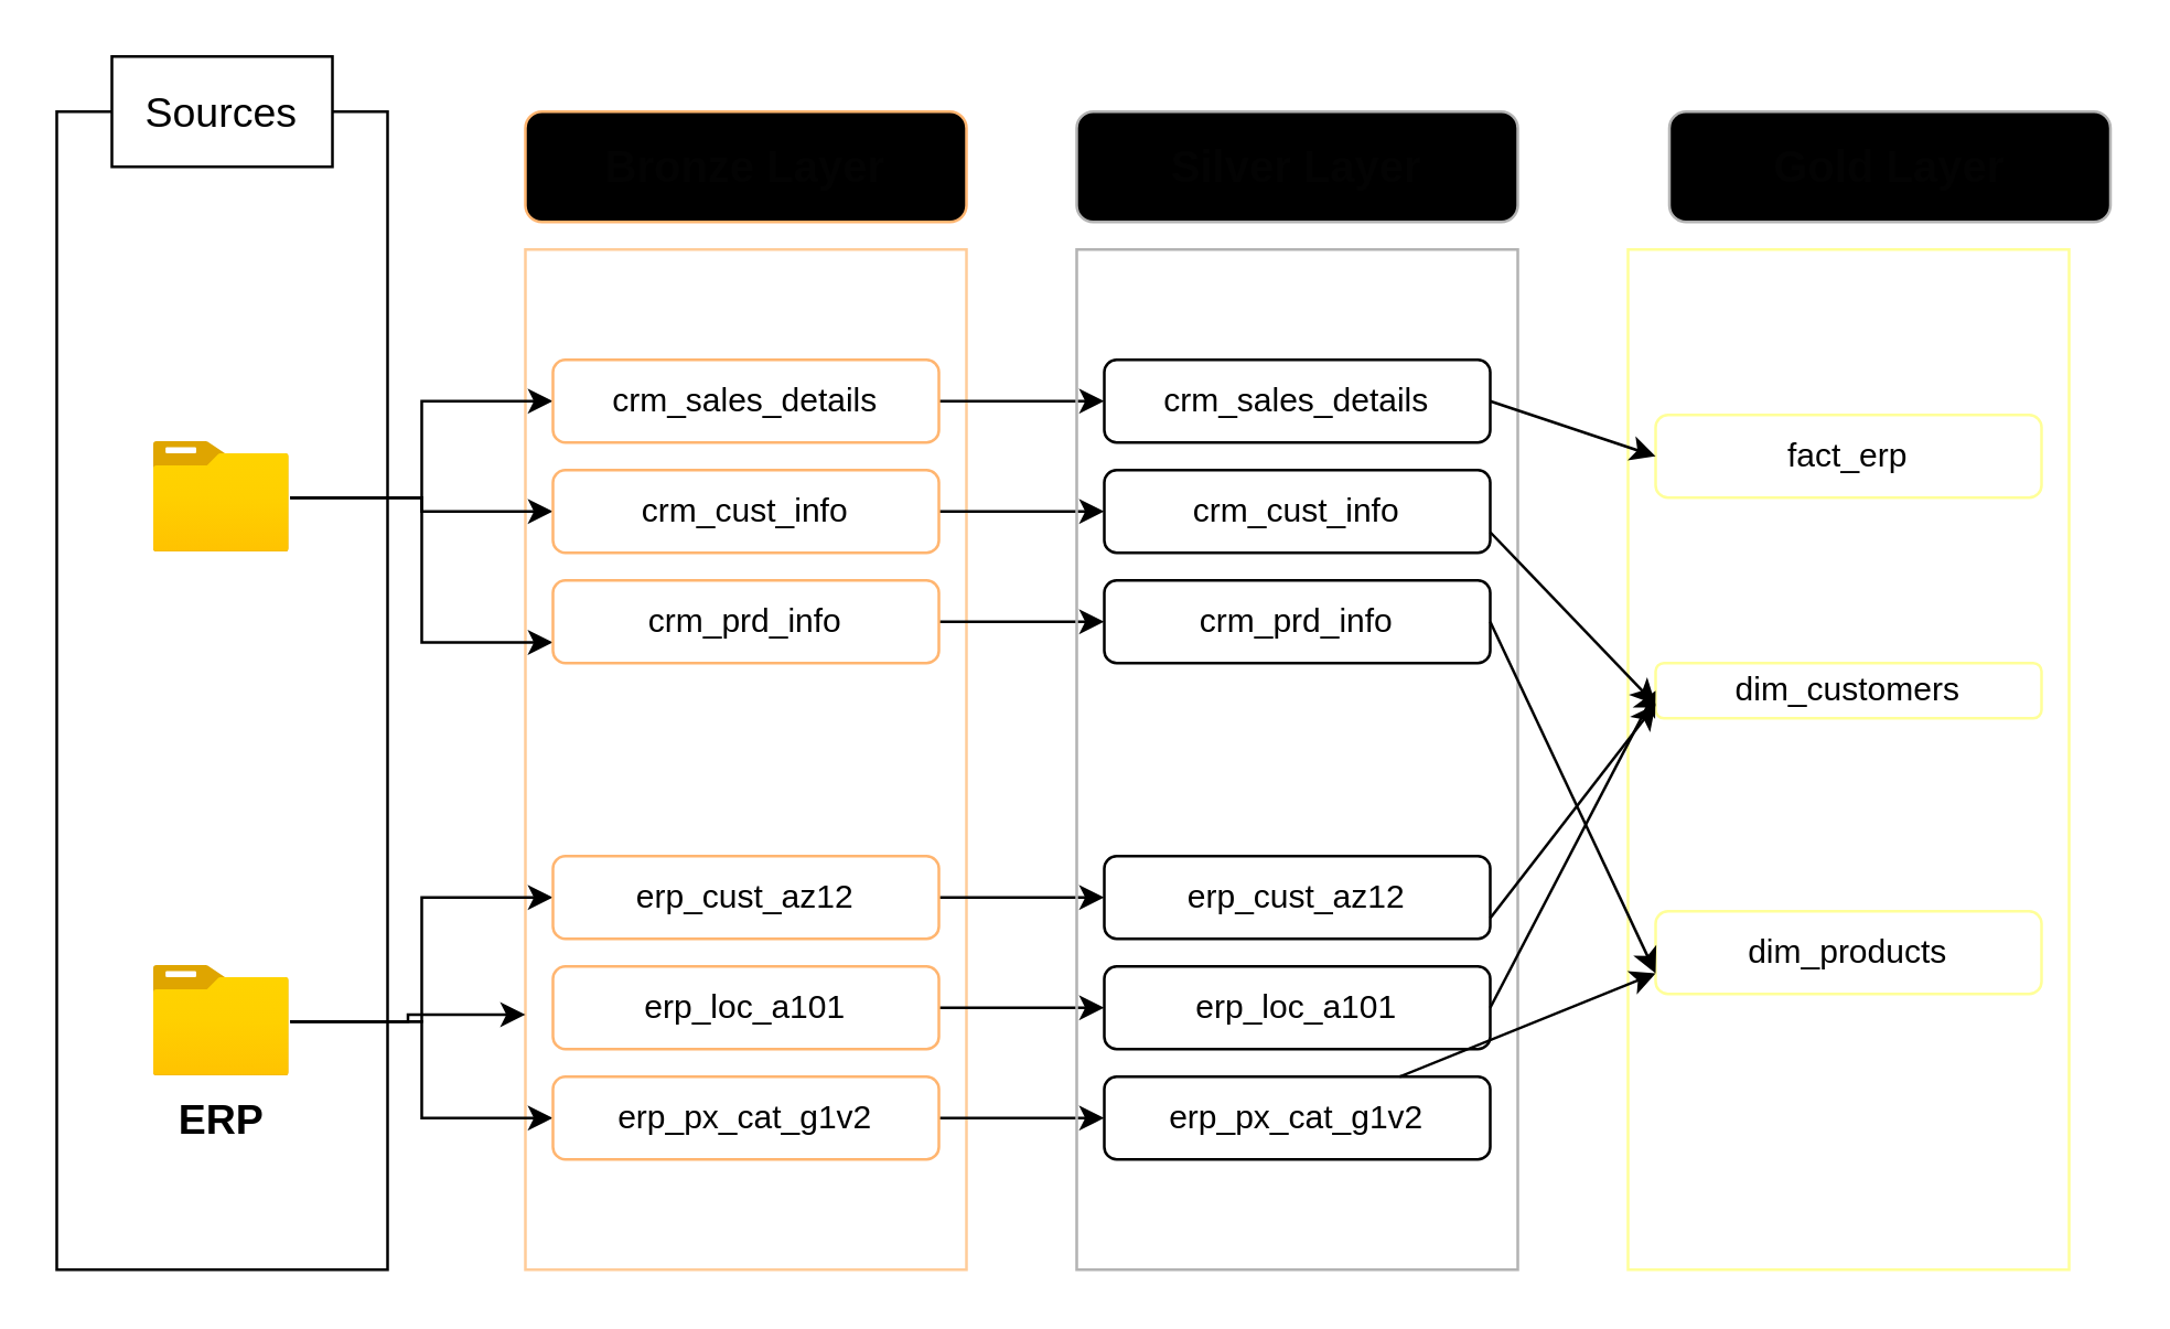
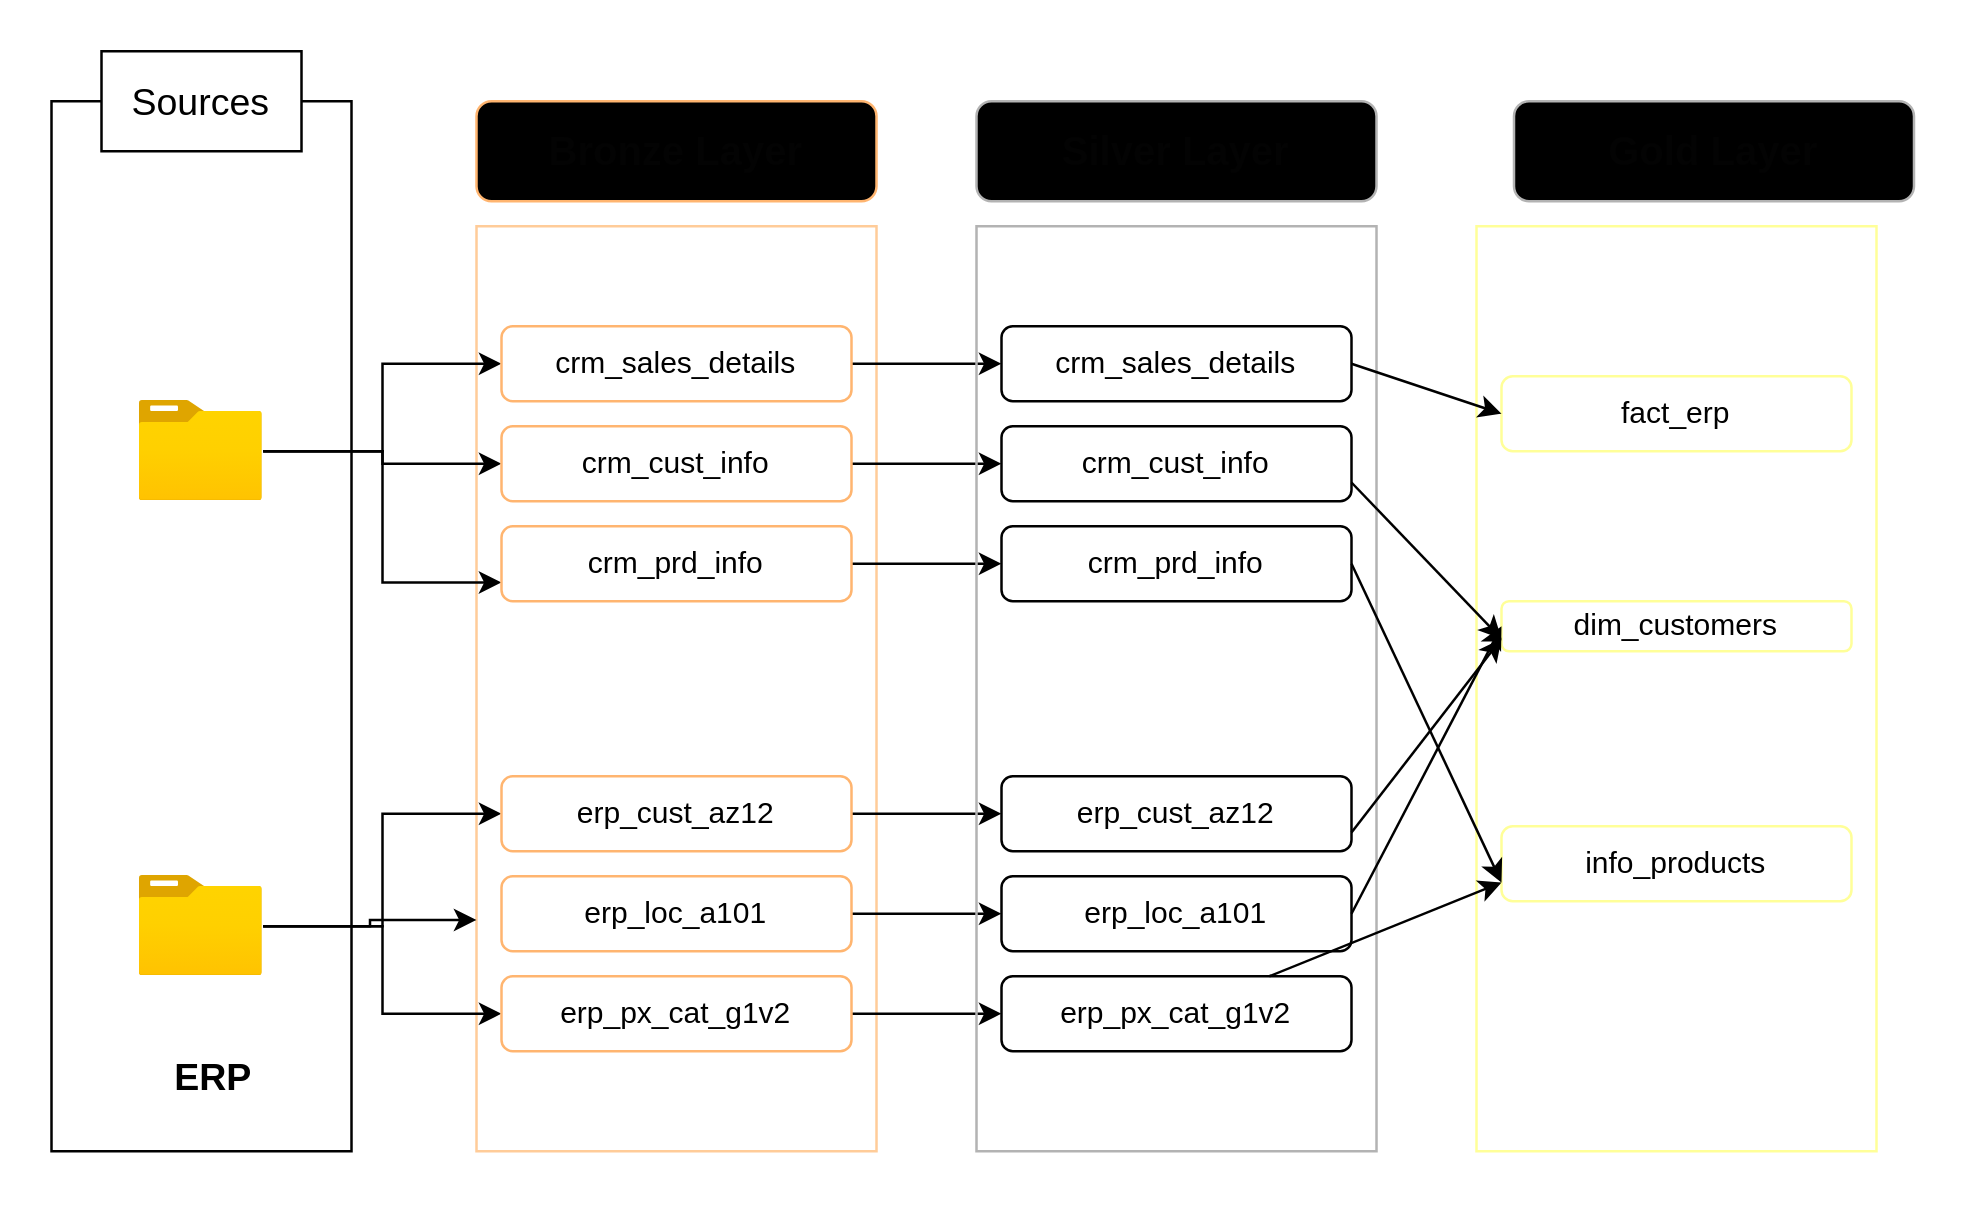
- <mxCell id="39" value="dim_products" style="rounded=1;whiteSpace=wrap;html=1;strokeColor=#FFFF99;" vertex="1" parent="1"><mxGeometry x="600" y="330" width="140" height="30" as="geometry" /></mxCell>
+ <mxCell id="39" value="info_products" style="rounded=1;whiteSpace=wrap;html=1;strokeColor=#FFFF99;" vertex="1" parent="1"><mxGeometry x="600" y="330" width="140" height="30" as="geometry" /></mxCell>
- <mxCell id="13" value="ERP" style="text;html=1;align=center;verticalAlign=middle;whiteSpace=wrap;rounded=0;fontStyle=1;fontSize=15;" parent="1" vertex="1"><mxGeometry x="50" y="390" width="60" height="30" as="geometry" /></mxCell>
+ <mxCell id="13" value="ERP" style="text;html=1;align=center;verticalAlign=middle;whiteSpace=wrap;rounded=0;fontStyle=1;fontSize=15;" parent="1" vertex="1"><mxGeometry x="55" y="415" width="60" height="30" as="geometry" /></mxCell>
